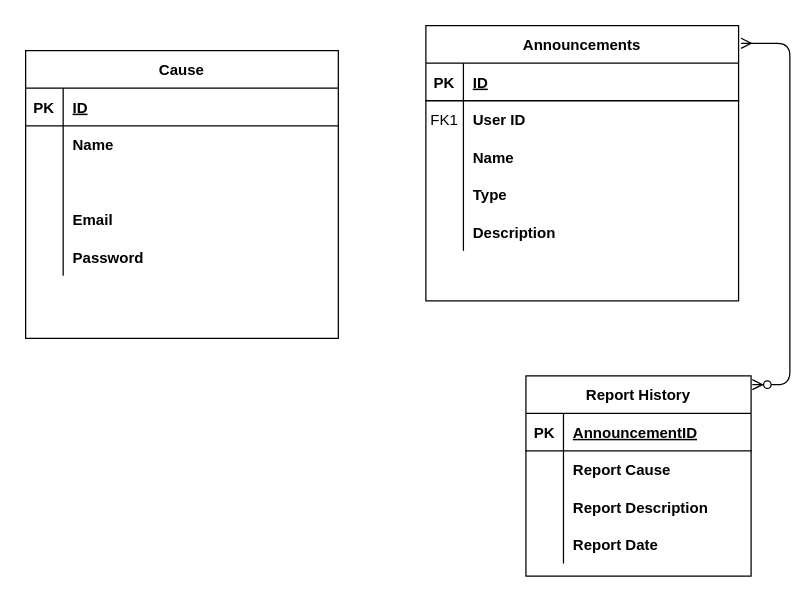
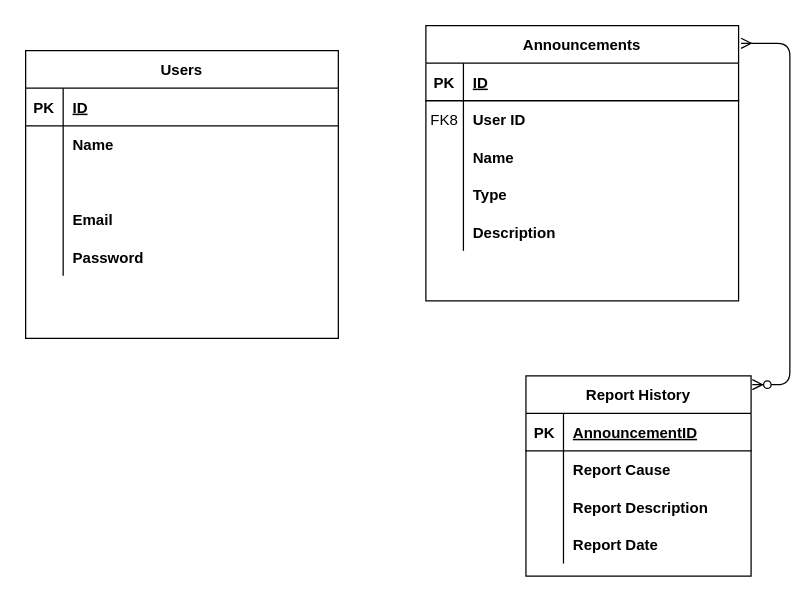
- <mxCell id="20" value="Cause" style="shape=table;startSize=30;container=1;collapsible=1;childLayout=tableLayout;fixedRows=1;rowLines=0;fontStyle=1;align=center;resizeLast=1;" vertex="1" parent="1"><mxGeometry x="20" y="40" width="250" height="230" as="geometry" /></mxCell>
+ <mxCell id="20" value="Users" style="shape=table;startSize=30;container=1;collapsible=1;childLayout=tableLayout;fixedRows=1;rowLines=0;fontStyle=1;align=center;resizeLast=1;" vertex="1" parent="1"><mxGeometry x="20" y="40" width="250" height="230" as="geometry" /></mxCell>
- <mxCell id="7" value="FK1" style="shape=partialRectangle;overflow=hidden;connectable=0;fillColor=none;top=0;left=0;bottom=0;right=0;" vertex="1" parent="6"><mxGeometry width="30" height="30" as="geometry" /></mxCell>
+ <mxCell id="7" value="FK8" style="shape=partialRectangle;overflow=hidden;connectable=0;fillColor=none;top=0;left=0;bottom=0;right=0;" vertex="1" parent="6"><mxGeometry width="30" height="30" as="geometry" /></mxCell>
